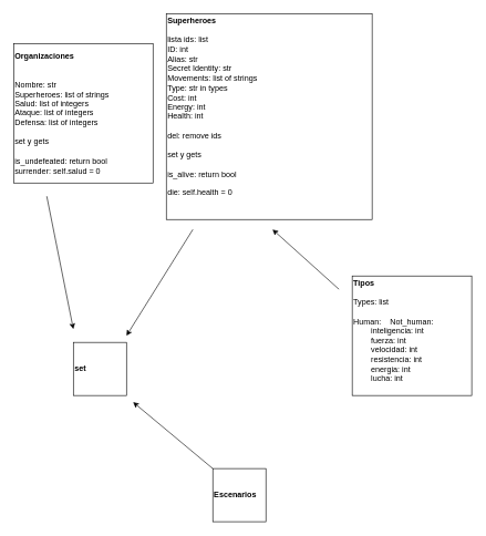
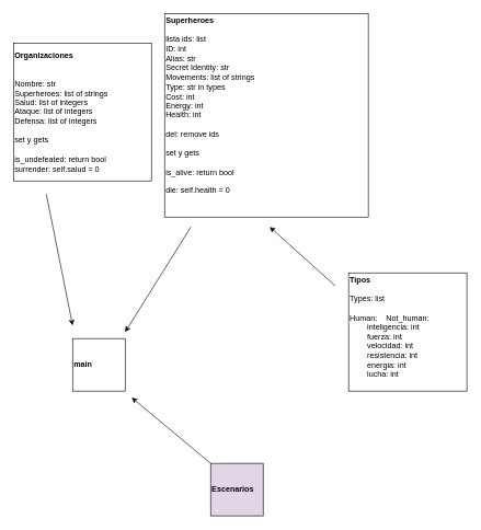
- <mxCell id="6" value="&lt;b&gt;set&lt;/b&gt;" style="whiteSpace=wrap;html=1;aspect=fixed;align=left;" vertex="1" parent="1"><mxGeometry x="110" y="515" width="80" height="80" as="geometry" /></mxCell>
+ <mxCell id="6" value="&lt;b&gt;main&lt;/b&gt;" style="whiteSpace=wrap;html=1;aspect=fixed;align=left;" vertex="1" parent="1"><mxGeometry x="110" y="515" width="80" height="80" as="geometry" /></mxCell>
- <mxCell id="9" value="&lt;b&gt;Escenarios&lt;/b&gt;" style="whiteSpace=wrap;html=1;aspect=fixed;align=left;" vertex="1" parent="1"><mxGeometry x="320" y="705" width="80" height="80" as="geometry" /></mxCell>
+ <mxCell id="9" value="&lt;b&gt;Escenarios&lt;/b&gt;" style="whiteSpace=wrap;html=1;aspect=fixed;align=left;fillColor=#e1d5e7;" vertex="1" parent="1"><mxGeometry x="320" y="705" width="80" height="80" as="geometry" /></mxCell>
